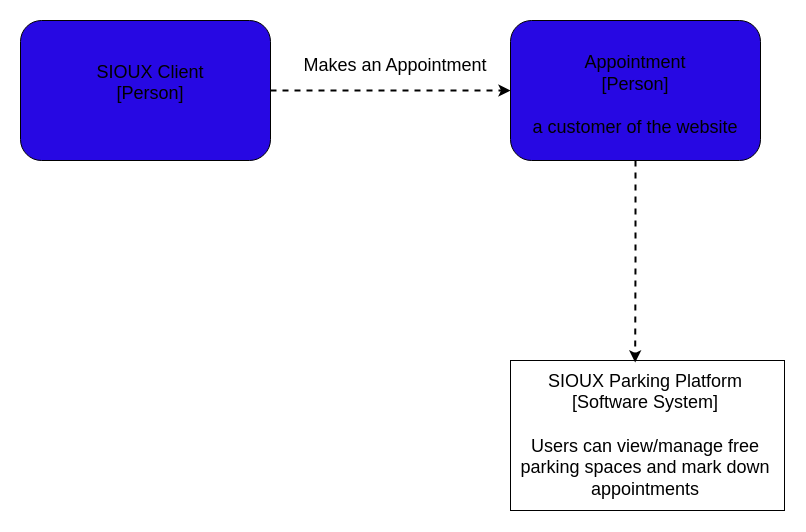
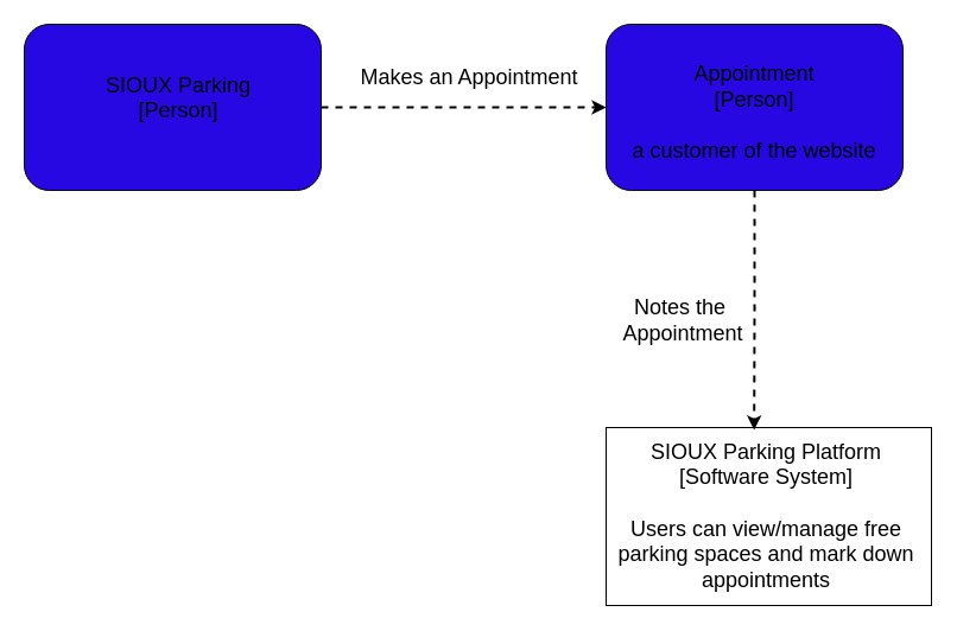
- <mxCell id="6" value="&lt;div&gt;&lt;font style=&quot;font-size: 18px;&quot;&gt;SIOUX Client&lt;/font&gt;&lt;/div&gt;&lt;div&gt;&lt;font style=&quot;font-size: 18px;&quot;&gt;[Person]&lt;/font&gt;&lt;/div&gt;&lt;div&gt;&lt;br&gt;&lt;/div&gt;" style="text;html=1;align=center;verticalAlign=middle;whiteSpace=wrap;rounded=0;" vertex="1" parent="1"><mxGeometry x="30" y="25" width="240" height="130" as="geometry" /></mxCell>
+ <mxCell id="6" value="&lt;div&gt;&lt;font style=&quot;font-size: 18px;&quot;&gt;SIOUX Parking&lt;/font&gt;&lt;/div&gt;&lt;div&gt;&lt;font style=&quot;font-size: 18px;&quot;&gt;[Person]&lt;/font&gt;&lt;/div&gt;&lt;div&gt;&lt;br&gt;&lt;/div&gt;" style="text;html=1;align=center;verticalAlign=middle;whiteSpace=wrap;rounded=0;" vertex="1" parent="1"><mxGeometry x="30" y="25" width="240" height="130" as="geometry" /></mxCell>
+ <mxCell id="8" value="&lt;font style=&quot;font-size: 18px;&quot;&gt;Notes the&amp;nbsp;&lt;/font&gt;&lt;div&gt;&lt;font style=&quot;font-size: 18px;&quot;&gt;Appointment&lt;/font&gt;&lt;/div&gt;" style="text;html=1;align=center;verticalAlign=middle;whiteSpace=wrap;rounded=0;" vertex="1" parent="1"><mxGeometry x="480" y="220" width="190" height="100" as="geometry" /></mxCell>
